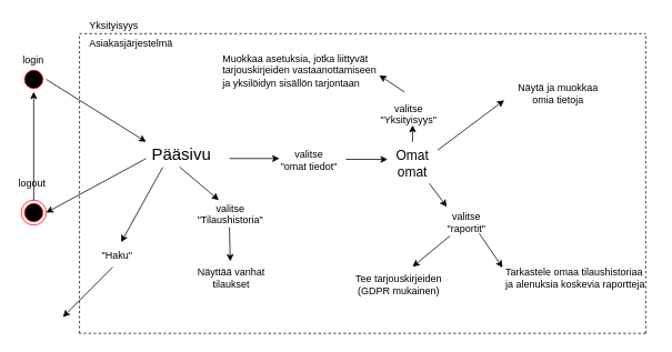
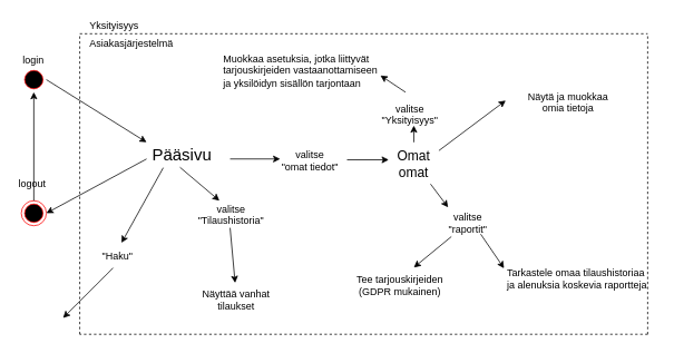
- <mxCell id="19" value="&lt;div align=&quot;center&quot;&gt;Näytä ja muokkaa&lt;/div&gt;&lt;div align=&quot;center&quot;&gt; omia tietoja&lt;/div&gt;" style="text;html=1;resizable=0;points=[];autosize=1;align=left;verticalAlign=top;spacingTop=-4;" parent="1" vertex="1"><mxGeometry x="620" y="94.5" width="110" height="30" as="geometry" /></mxCell>
+ <mxCell id="19" value="&lt;div align=&quot;center&quot;&gt;Näytä ja muokkaa&lt;/div&gt;&lt;div align=&quot;center&quot;&gt; omia tietoja&lt;/div&gt;" style="text;html=1;resizable=0;points=[];autosize=1;align=left;verticalAlign=top;spacingTop=-4;" parent="1" vertex="1"><mxGeometry x="630" y="104.5" width="110" height="30" as="geometry" /></mxCell>
- <mxCell id="13" value="&lt;div&gt;Näyttää vanhat&lt;/div&gt;&lt;div align=&quot;center&quot;&gt;tilaukset&lt;br&gt;&lt;/div&gt;" style="text;html=1;resizable=0;points=[];autosize=1;align=left;verticalAlign=top;spacingTop=-4;" parent="1" vertex="1"><mxGeometry x="235" y="316.5" width="90" height="30" as="geometry" /></mxCell>
+ <mxCell id="13" value="&lt;div&gt;Näyttää vanhat&lt;/div&gt;&lt;div align=&quot;center&quot;&gt;tilaukset&lt;br&gt;&lt;/div&gt;" style="text;html=1;resizable=0;points=[];autosize=1;align=left;verticalAlign=top;spacingTop=-4;" parent="1" vertex="1"><mxGeometry x="240" y="341.5" width="90" height="30" as="geometry" /></mxCell>
